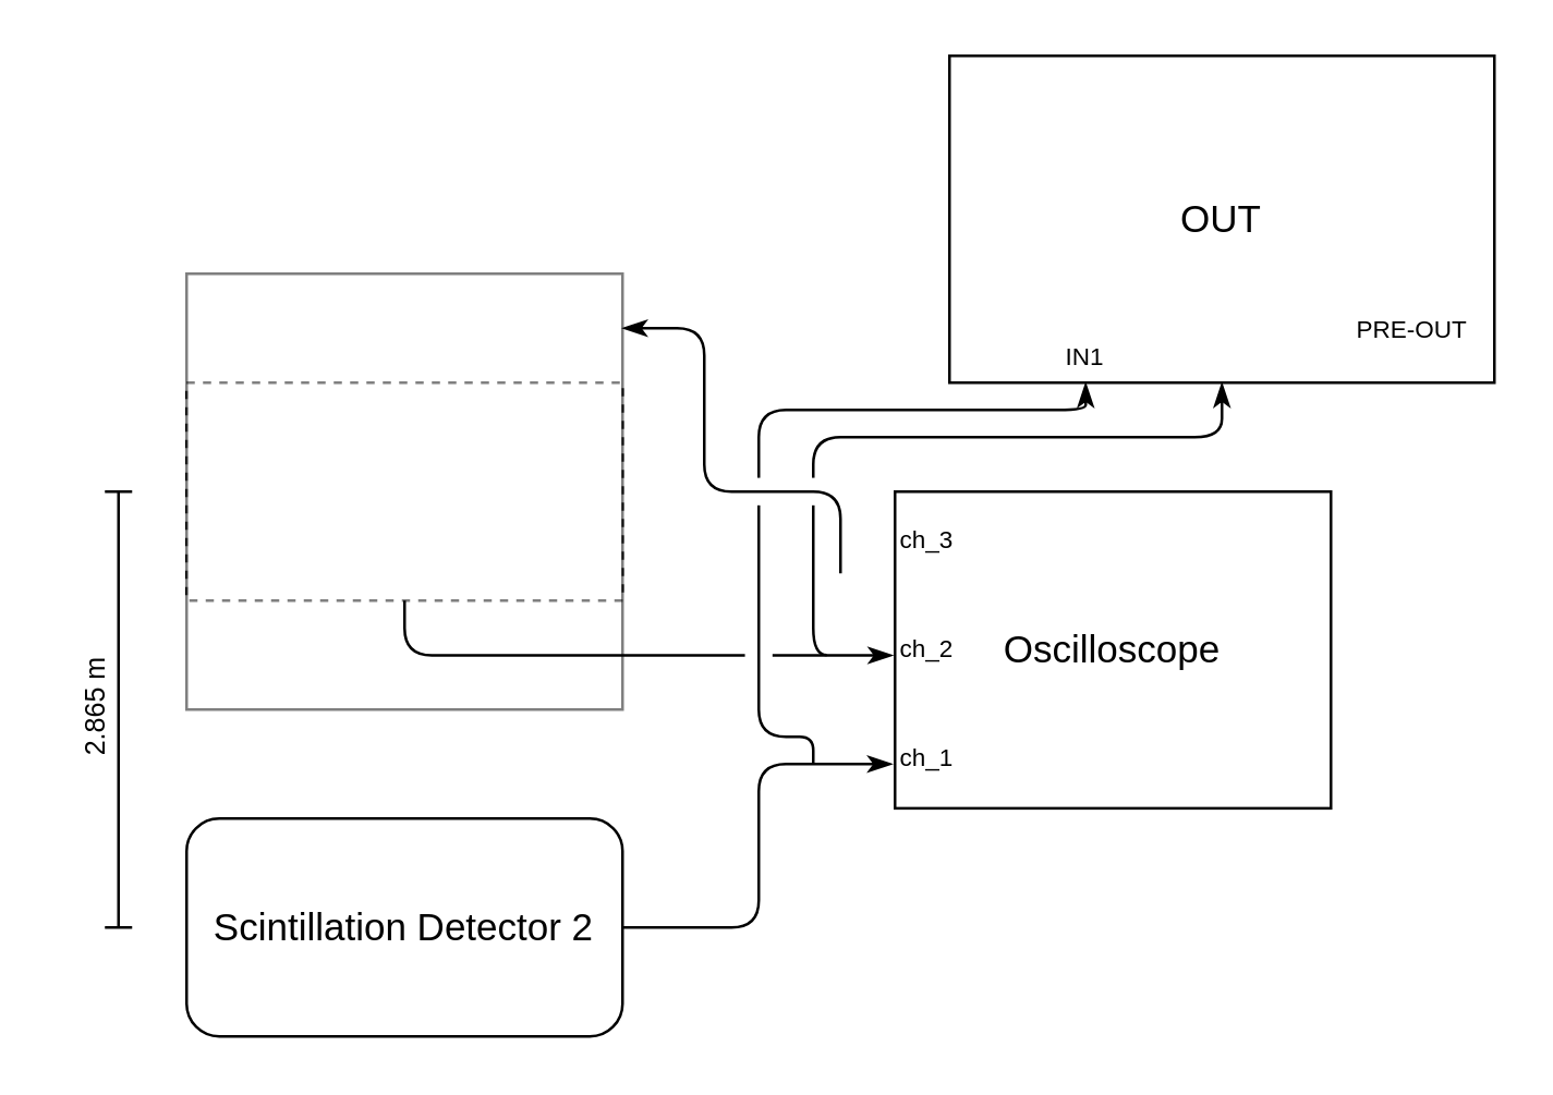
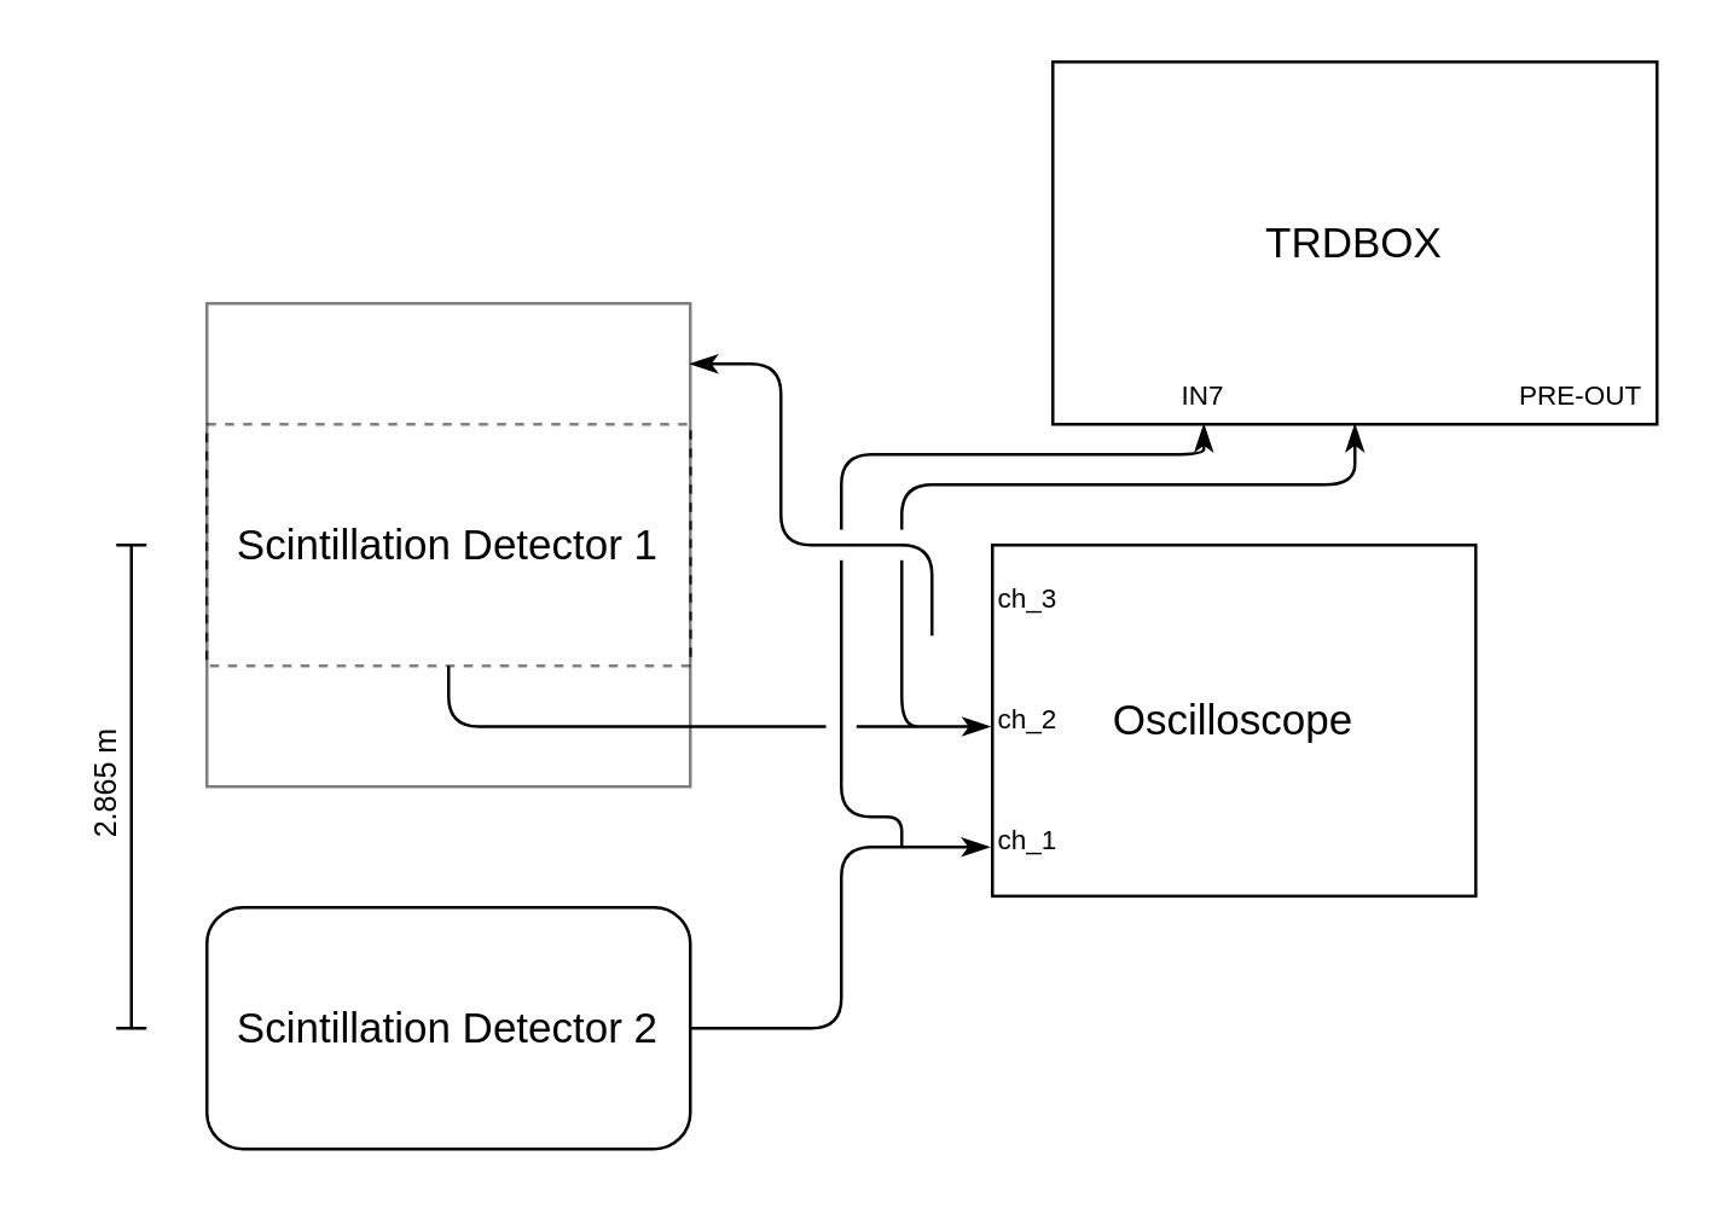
- <mxCell id="9" value="&lt;font style=&quot;font-size: 14px&quot;&gt;OUT&lt;/font&gt;" style="rounded=0;whiteSpace=wrap;html=1;shadow=0;sketch=0;strokeWidth=1;" parent="1" vertex="1"><mxGeometry x="348" y="20" width="200" height="120" as="geometry" /></mxCell>
+ <mxCell id="9" value="&lt;font style=&quot;font-size: 14px&quot;&gt;TRDBOX&lt;/font&gt;" style="rounded=0;whiteSpace=wrap;html=1;shadow=0;sketch=0;strokeWidth=1;" parent="1" vertex="1"><mxGeometry x="348" y="20" width="200" height="120" as="geometry" /></mxCell>
- <mxCell id="14" value="&lt;font style=&quot;font-size: 9px&quot;&gt;PRE-OUT&lt;br&gt;&lt;/font&gt;" style="text;html=1;strokeColor=none;fillColor=none;align=center;verticalAlign=middle;whiteSpace=wrap;rounded=0;shadow=0;sketch=0;" parent="1" vertex="1"><mxGeometry x="493" y="110" width="50" height="20" as="geometry" /></mxCell>
+ <mxCell id="14" value="&lt;font style=&quot;font-size: 9px&quot;&gt;PRE-OUT&lt;br&gt;&lt;/font&gt;" style="text;html=1;strokeColor=none;fillColor=none;align=center;verticalAlign=middle;whiteSpace=wrap;rounded=0;shadow=0;sketch=0;" parent="1" vertex="1"><mxGeometry x="498" y="120" width="50" height="20" as="geometry" /></mxCell>
- <mxCell id="17" value="&lt;font style=&quot;font-size: 9px&quot;&gt;IN1&lt;br&gt;&lt;/font&gt;" style="text;html=1;strokeColor=none;fillColor=none;align=center;verticalAlign=middle;whiteSpace=wrap;rounded=0;shadow=0;sketch=0;" parent="1" vertex="1"><mxGeometry x="388" y="120" width="20" height="20" as="geometry" /></mxCell>
+ <mxCell id="17" value="&lt;font style=&quot;font-size: 9px&quot;&gt;IN7&lt;br&gt;&lt;/font&gt;" style="text;html=1;strokeColor=none;fillColor=none;align=center;verticalAlign=middle;whiteSpace=wrap;rounded=0;shadow=0;sketch=0;" parent="1" vertex="1"><mxGeometry x="388" y="120" width="20" height="20" as="geometry" /></mxCell>
+ <mxCell id="26" value="&lt;font style=&quot;font-size: 14px&quot;&gt;Scintillation Detector 1&lt;/font&gt;" style="text;html=1;strokeColor=none;fillColor=none;align=center;verticalAlign=middle;whiteSpace=wrap;rounded=0;dashed=1;opacity=50;" parent="1" vertex="1"><mxGeometry x="68" y="165" width="160" height="30" as="geometry" /></mxCell>
